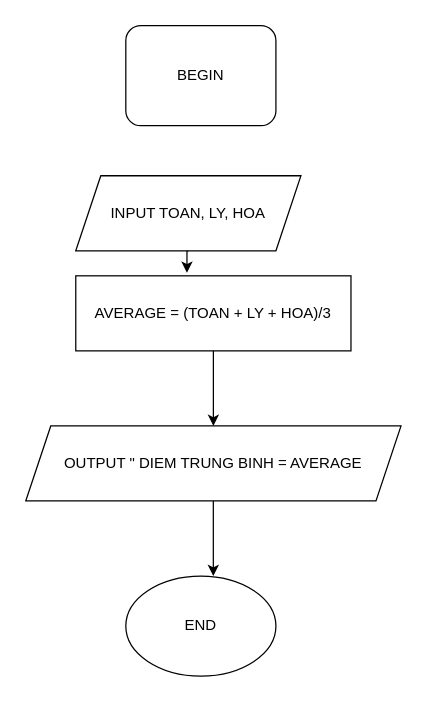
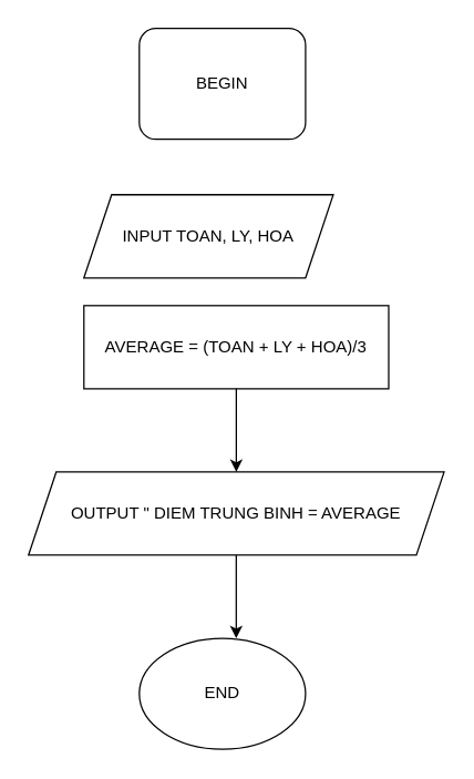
- <mxCell id="7" style="edgeStyle=orthogonalEdgeStyle;rounded=0;orthogonalLoop=1;jettySize=auto;html=1;exitX=0.5;exitY=1;exitDx=0;exitDy=0;entryX=0.404;entryY=-0.04;entryDx=0;entryDy=0;entryPerimeter=0;" parent="3" source="8" target="6" edge="1"><mxGeometry relative="1" as="geometry" /></mxCell>
